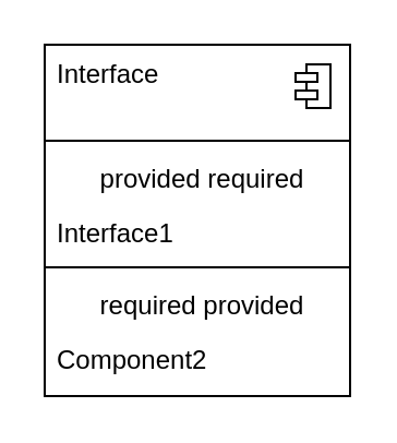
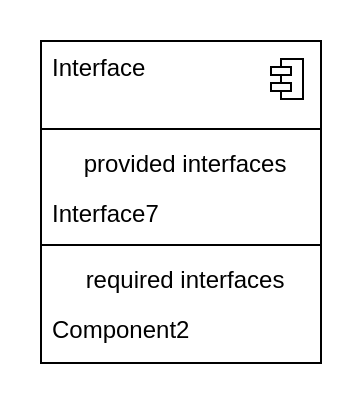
- <mxCell id="6" value="provided required" style="html=1;align=center;spacingLeft=4;verticalAlign=top;strokeColor=none;fillColor=none;" vertex="1" parent="2"><mxGeometry y="48" width="140" height="25" as="geometry" /></mxCell>
+ <mxCell id="6" value="provided interfaces" style="html=1;align=center;spacingLeft=4;verticalAlign=top;strokeColor=none;fillColor=none;" vertex="1" parent="2"><mxGeometry y="48" width="140" height="25" as="geometry" /></mxCell>
- <mxCell id="7" value="Interface1" style="html=1;align=left;spacingLeft=4;verticalAlign=top;strokeColor=none;fillColor=none;" vertex="1" parent="2"><mxGeometry y="73" width="140" height="25" as="geometry" /></mxCell>
+ <mxCell id="7" value="Interface7" style="html=1;align=left;spacingLeft=4;verticalAlign=top;strokeColor=none;fillColor=none;" vertex="1" parent="2"><mxGeometry y="73" width="140" height="25" as="geometry" /></mxCell>
- <mxCell id="9" value="required provided" style="html=1;align=center;spacingLeft=4;verticalAlign=top;strokeColor=none;fillColor=none;" vertex="1" parent="2"><mxGeometry y="106" width="140" height="25" as="geometry" /></mxCell>
+ <mxCell id="9" value="required interfaces" style="html=1;align=center;spacingLeft=4;verticalAlign=top;strokeColor=none;fillColor=none;" vertex="1" parent="2"><mxGeometry y="106" width="140" height="25" as="geometry" /></mxCell>
